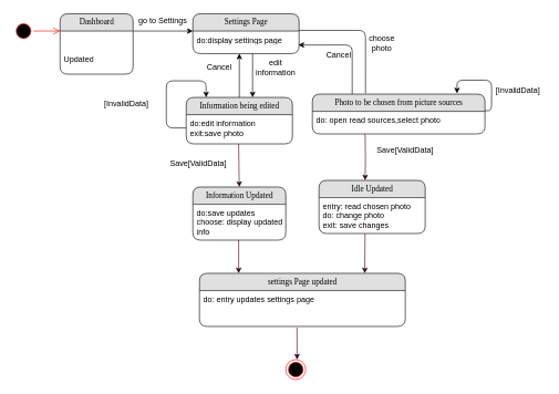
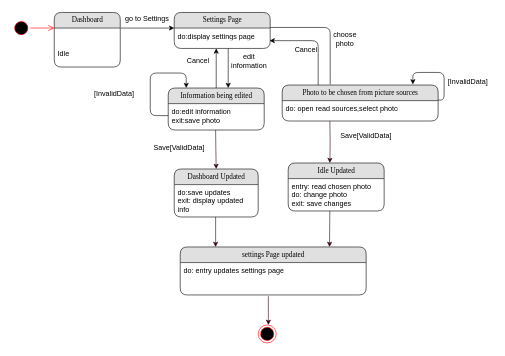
- <mxCell id="32" value="&lt;br&gt;&lt;br&gt;Updated" style="text;html=1;strokeColor=none;fillColor=none;spacingLeft=4;spacingRight=4;whiteSpace=wrap;overflow=hidden;rotatable=0;points=[[0,0.5],[1,0.5]];portConstraint=eastwest;" parent="31" vertex="1"><mxGeometry y="26" width="110" height="54" as="geometry" /></mxCell>
+ <mxCell id="32" value="&lt;br&gt;&lt;br&gt;Idle" style="text;html=1;strokeColor=none;fillColor=none;spacingLeft=4;spacingRight=4;whiteSpace=wrap;overflow=hidden;rotatable=0;points=[[0,0.5],[1,0.5]];portConstraint=eastwest;" parent="31" vertex="1"><mxGeometry y="26" width="110" height="54" as="geometry" /></mxCell>
- <mxCell id="21" value="Information Updated" style="swimlane;html=1;fontStyle=0;childLayout=stackLayout;horizontal=1;startSize=26;fillColor=#e0e0e0;horizontalStack=0;resizeParent=1;resizeLast=0;collapsible=1;marginBottom=0;swimlaneFillColor=#ffffff;align=center;rounded=1;shadow=0;comic=0;labelBackgroundColor=none;strokeWidth=1;fontFamily=Verdana;fontSize=12" parent="1" vertex="1"><mxGeometry x="290" y="281" width="140" height="80" as="geometry" /></mxCell>
+ <mxCell id="21" value="Dashboard Updated" style="swimlane;html=1;fontStyle=0;childLayout=stackLayout;horizontal=1;startSize=26;fillColor=#e0e0e0;horizontalStack=0;resizeParent=1;resizeLast=0;collapsible=1;marginBottom=0;swimlaneFillColor=#ffffff;align=center;rounded=1;shadow=0;comic=0;labelBackgroundColor=none;strokeWidth=1;fontFamily=Verdana;fontSize=12" parent="1" vertex="1"><mxGeometry x="290" y="281" width="140" height="80" as="geometry" /></mxCell>
- <mxCell id="22" value="do:save updates&lt;br&gt;choose: display updated info" style="text;html=1;strokeColor=none;fillColor=none;spacingLeft=4;spacingRight=4;whiteSpace=wrap;overflow=hidden;rotatable=0;points=[[0,0.5],[1,0.5]];portConstraint=eastwest;" parent="21" vertex="1"><mxGeometry y="26" width="140" height="54" as="geometry" /></mxCell>
+ <mxCell id="22" value="do:save updates&lt;br&gt;exit: display updated info" style="text;html=1;strokeColor=none;fillColor=none;spacingLeft=4;spacingRight=4;whiteSpace=wrap;overflow=hidden;rotatable=0;points=[[0,0.5],[1,0.5]];portConstraint=eastwest;" parent="21" vertex="1"><mxGeometry y="26" width="140" height="54" as="geometry" /></mxCell>
